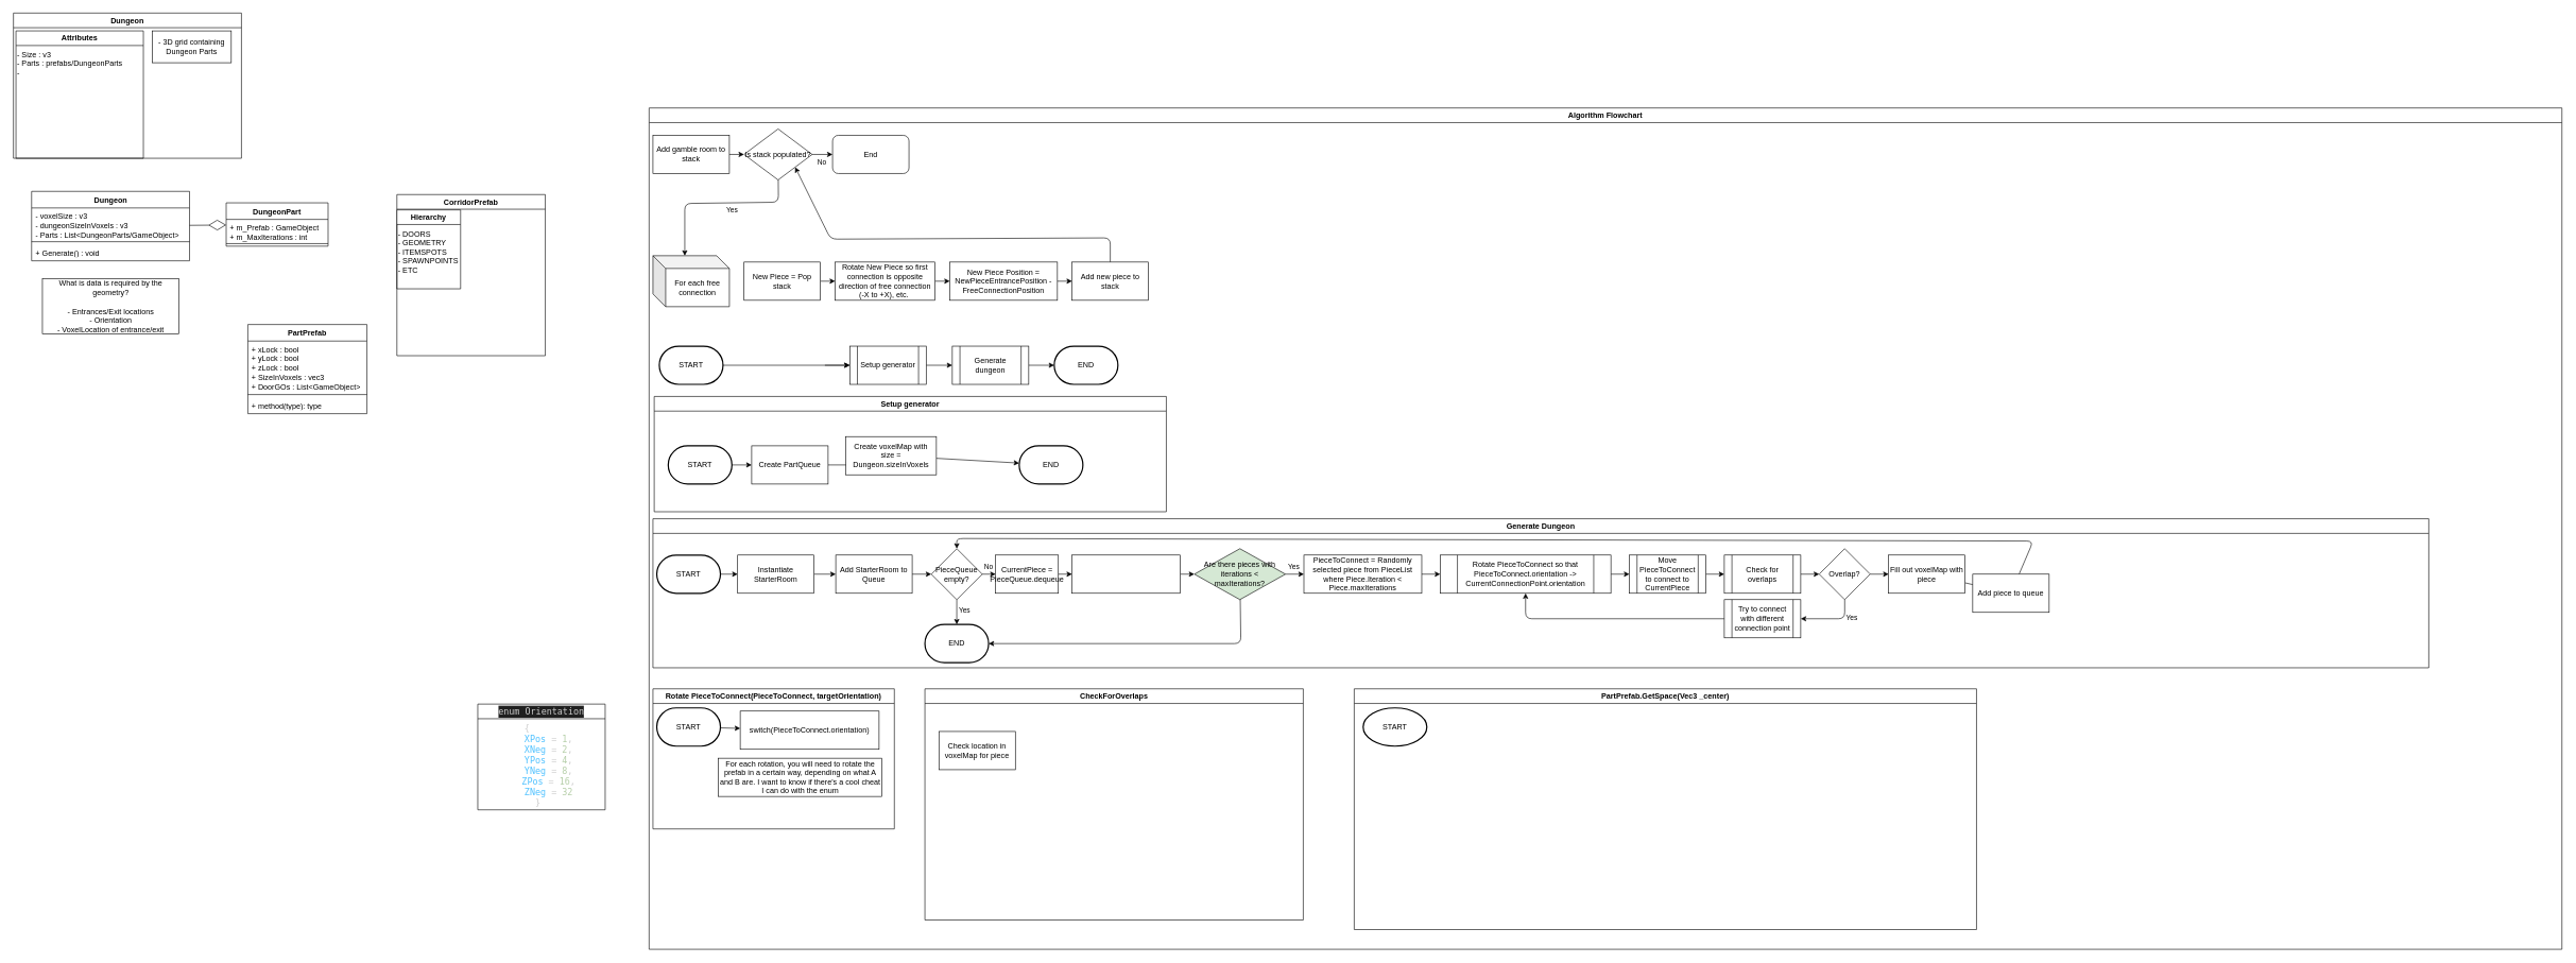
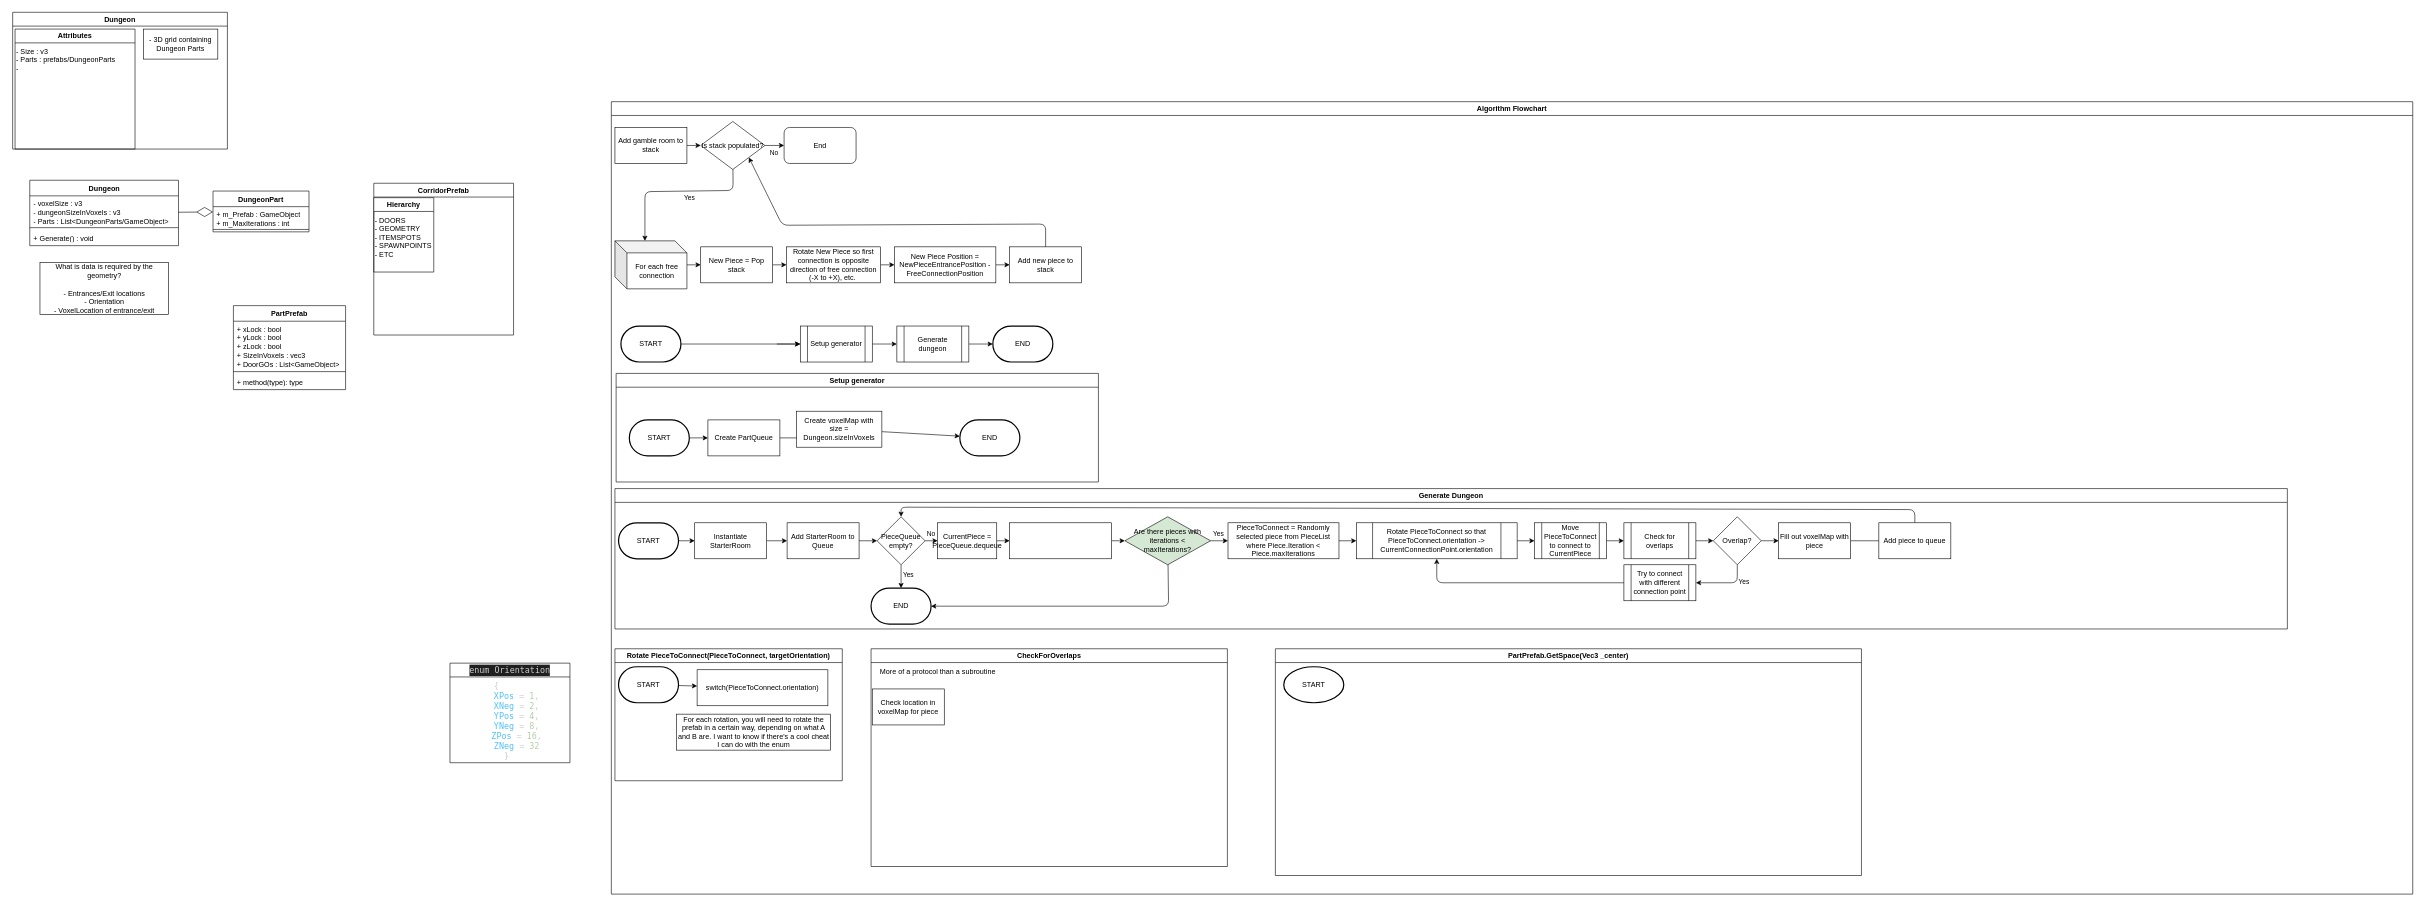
+ <mxCell id="25" style="edgeStyle=none;html=1;" parent="22" source="26" target="37" edge="1"><mxGeometry relative="1" as="geometry" /></mxCell>
- <mxCell id="90" value="Add piece to queue" style="rounded=0;whiteSpace=wrap;html=1;" vertex="1" parent="55"><mxGeometry x="2072" y="87" width="120" height="60" as="geometry" /></mxCell>
+ <mxCell id="90" value="Add piece to queue" style="rounded=0;whiteSpace=wrap;html=1;" vertex="1" parent="55"><mxGeometry x="2107" y="57" width="120" height="60" as="geometry" /></mxCell>
+ <mxCell id="97" value="More of a protocol than a subroutine" style="text;html=1;align=center;verticalAlign=middle;whiteSpace=wrap;rounded=0;" vertex="1" parent="96"><mxGeometry x="6" y="24" width="211" height="30" as="geometry" /></mxCell>
- <mxCell id="98" value="Check location in voxelMap for piece" style="rounded=0;whiteSpace=wrap;html=1;" vertex="1" parent="96"><mxGeometry x="22" y="67" width="120" height="60" as="geometry" /></mxCell>
+ <mxCell id="98" value="Check location in voxelMap for piece" style="rounded=0;whiteSpace=wrap;html=1;" vertex="1" parent="96"><mxGeometry x="2" y="67" width="120" height="60" as="geometry" /></mxCell>
